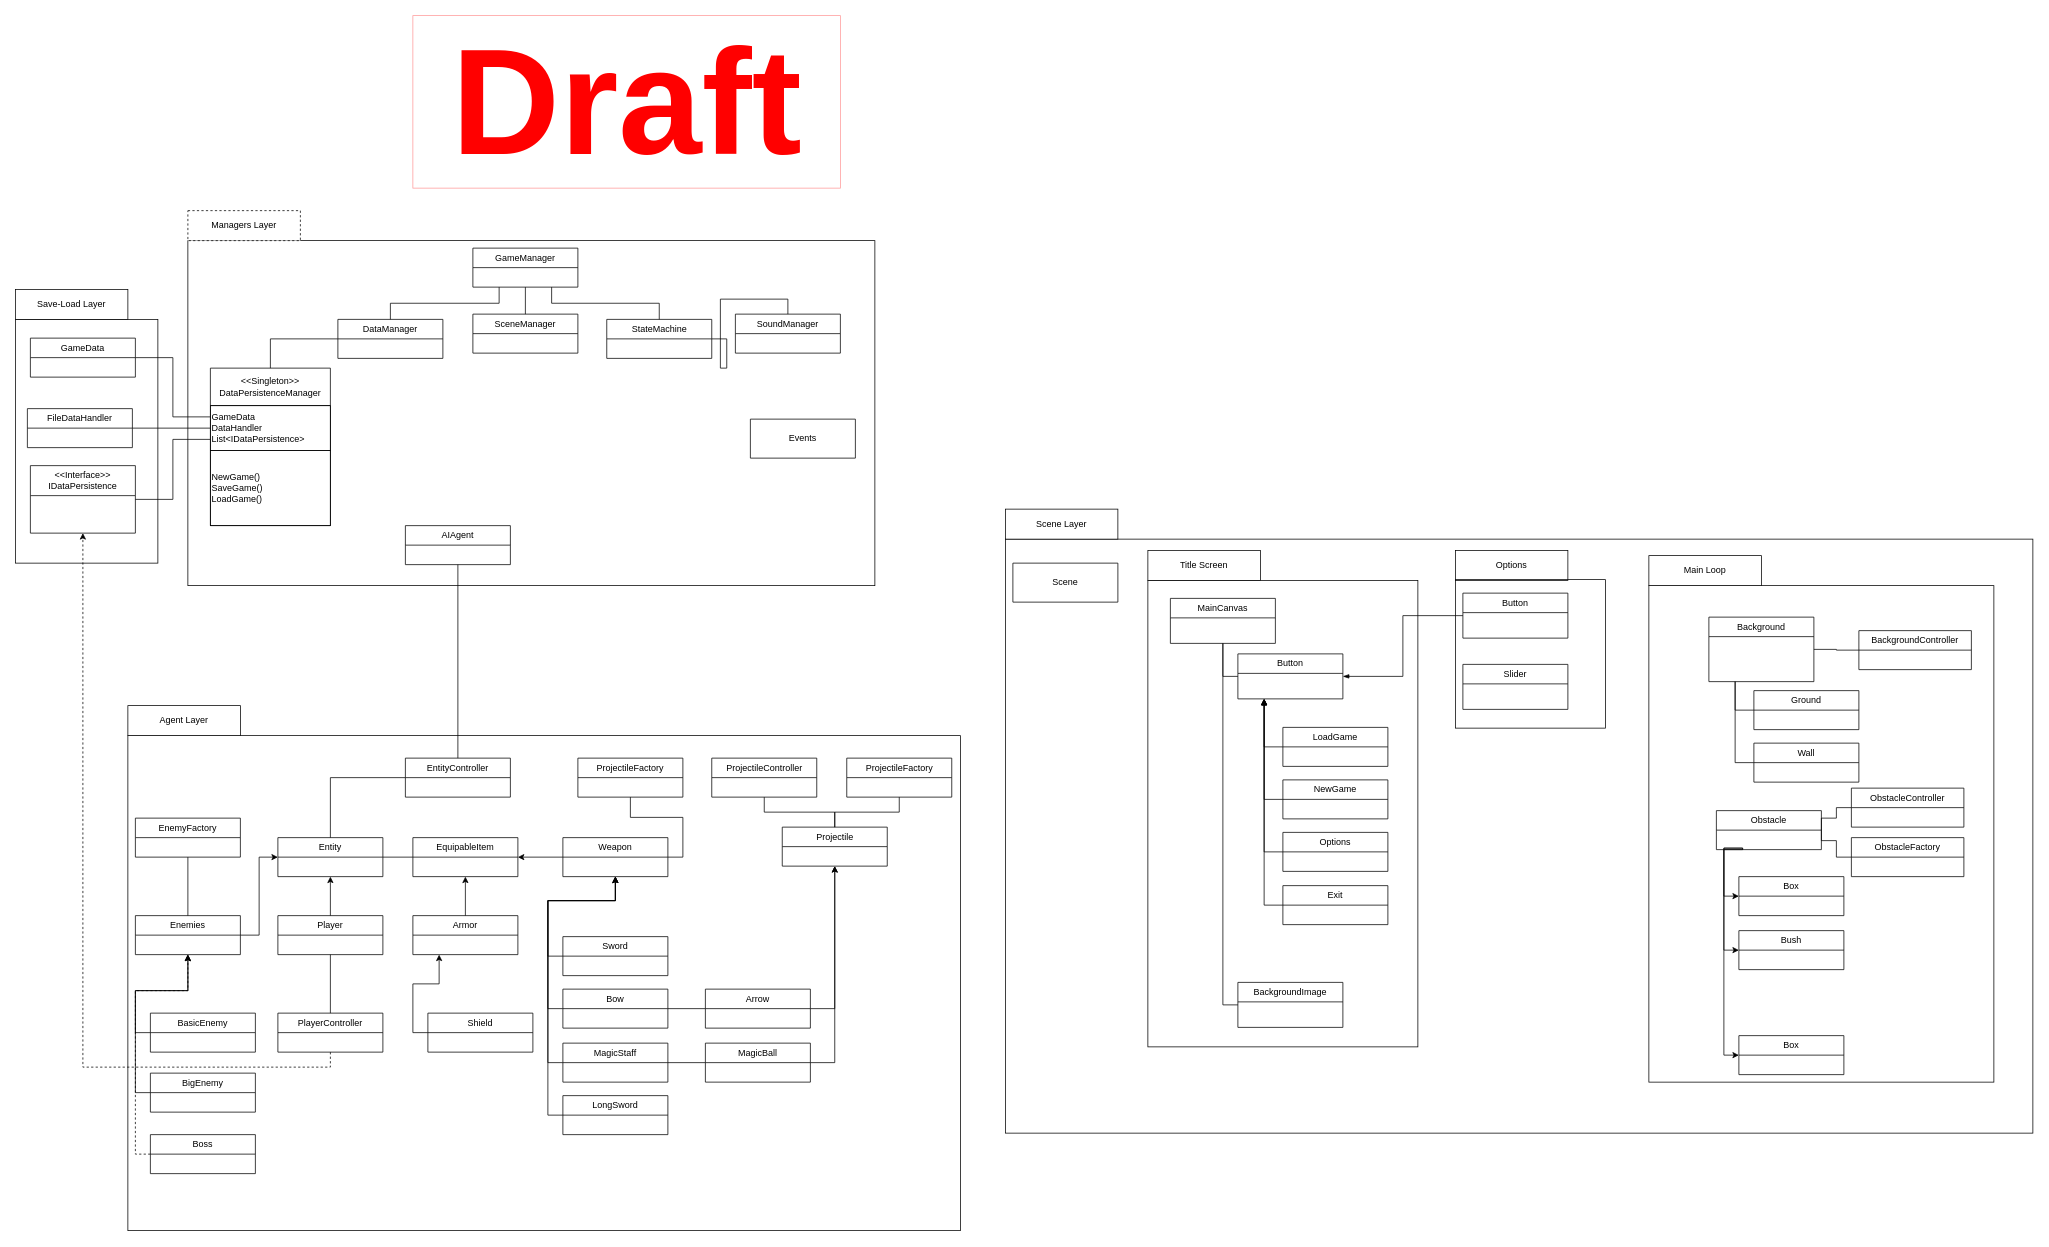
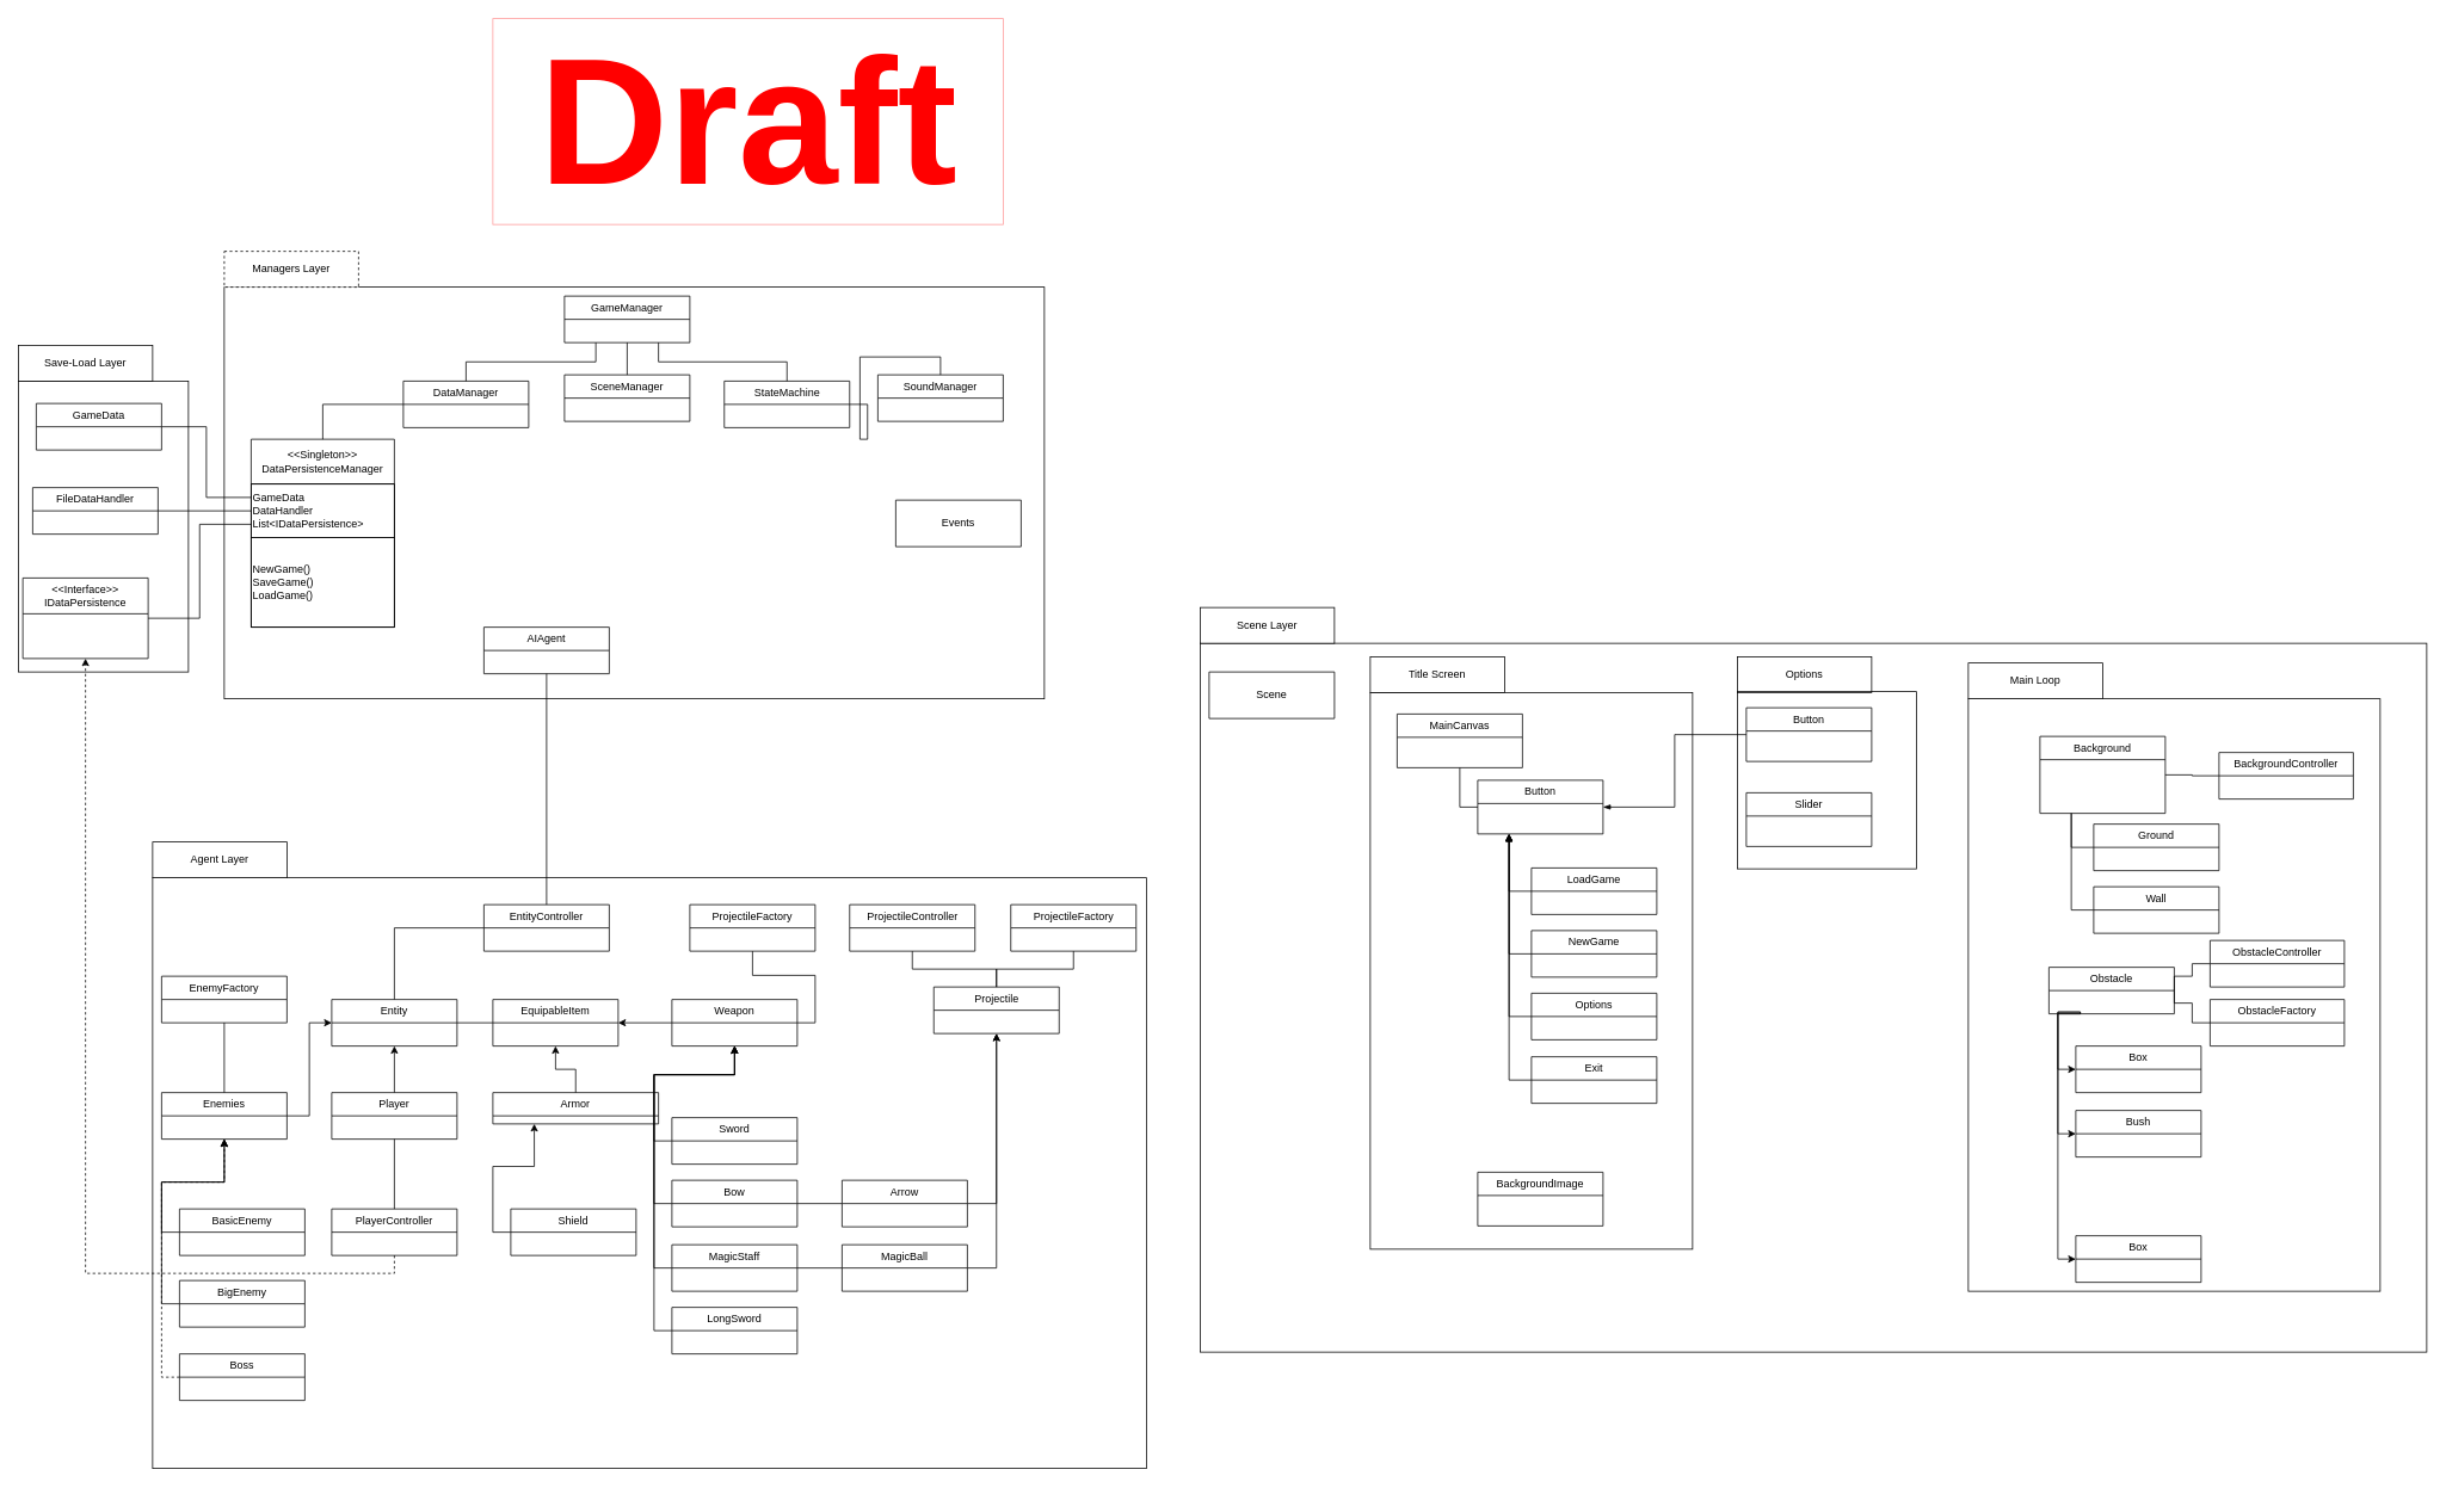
- <mxCell id="89" value="&lt;div&gt;&amp;lt;&amp;lt;Interface&amp;gt;&amp;gt;&lt;/div&gt;IDataPersistence" style="swimlane;fontStyle=0;childLayout=stackLayout;horizontal=1;startSize=40;fillColor=none;horizontalStack=0;resizeParent=1;resizeParentMax=0;resizeLast=0;collapsible=1;marginBottom=0;whiteSpace=wrap;html=1;" parent="1" vertex="1"><mxGeometry x="40" y="620" width="140" height="90" as="geometry" /></mxCell>
+ <mxCell id="89" value="&lt;div&gt;&amp;lt;&amp;lt;Interface&amp;gt;&amp;gt;&lt;/div&gt;IDataPersistence" style="swimlane;fontStyle=0;childLayout=stackLayout;horizontal=1;startSize=40;fillColor=none;horizontalStack=0;resizeParent=1;resizeParentMax=0;resizeLast=0;collapsible=1;marginBottom=0;whiteSpace=wrap;html=1;" parent="1" vertex="1"><mxGeometry x="25" y="645" width="140" height="90" as="geometry" /></mxCell>
- <mxCell id="96" style="edgeStyle=orthogonalEdgeStyle;rounded=0;orthogonalLoop=1;jettySize=auto;html=1;exitX=0;exitY=0.5;exitDx=0;exitDy=0;entryX=0.5;entryY=1;entryDx=0;entryDy=0;endArrow=none;endFill=0;" edge="1" parent="1" source="97" target="95"><mxGeometry relative="1" as="geometry" /></mxCell>
- <mxCell id="67" value="Armor" style="swimlane;fontStyle=0;childLayout=stackLayout;horizontal=1;startSize=26;fillColor=none;horizontalStack=0;resizeParent=1;resizeParentMax=0;resizeLast=0;collapsible=1;marginBottom=0;whiteSpace=wrap;html=1;" parent="1" vertex="1"><mxGeometry x="550" y="1220" width="140" height="52" as="geometry" /></mxCell>
+ <mxCell id="67" value="Armor" style="swimlane;fontStyle=0;childLayout=stackLayout;horizontal=1;startSize=26;fillColor=none;horizontalStack=0;resizeParent=1;resizeParentMax=0;resizeLast=0;collapsible=1;marginBottom=0;whiteSpace=wrap;html=1;" parent="1" vertex="1"><mxGeometry x="550" y="1220" width="185" height="35" as="geometry" /></mxCell>
